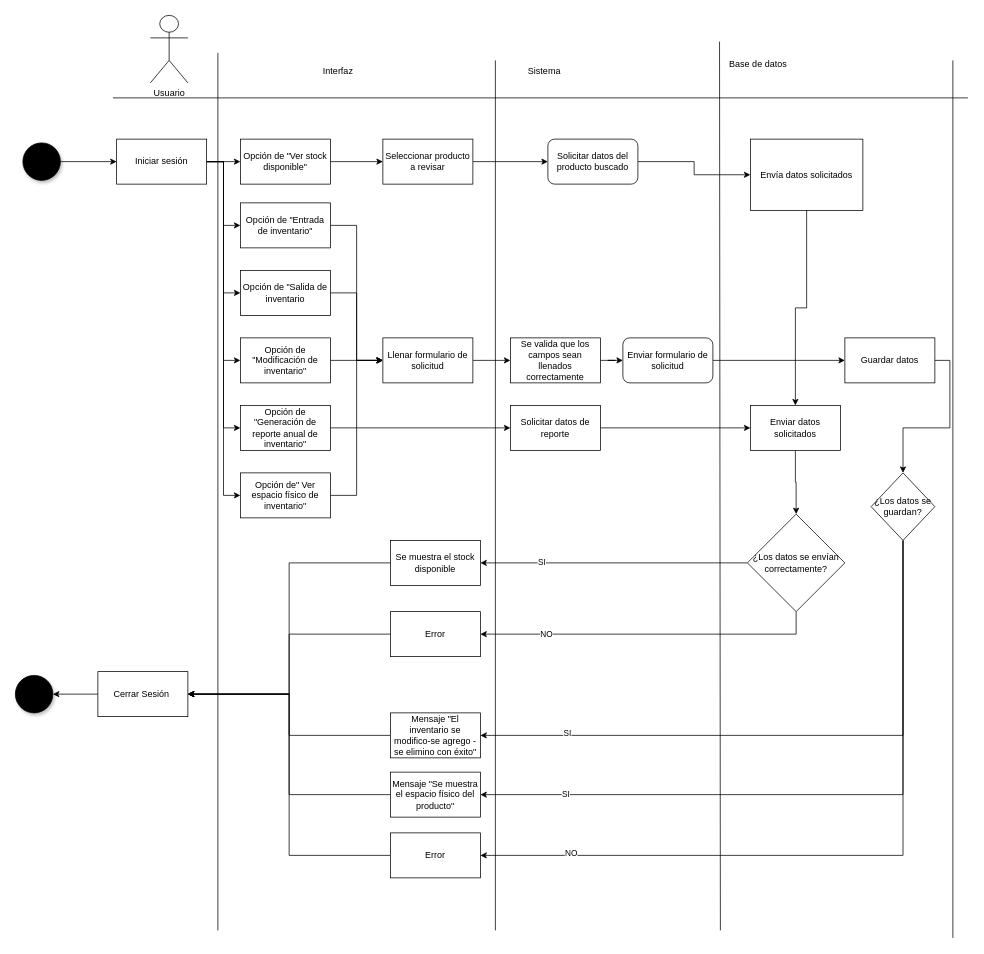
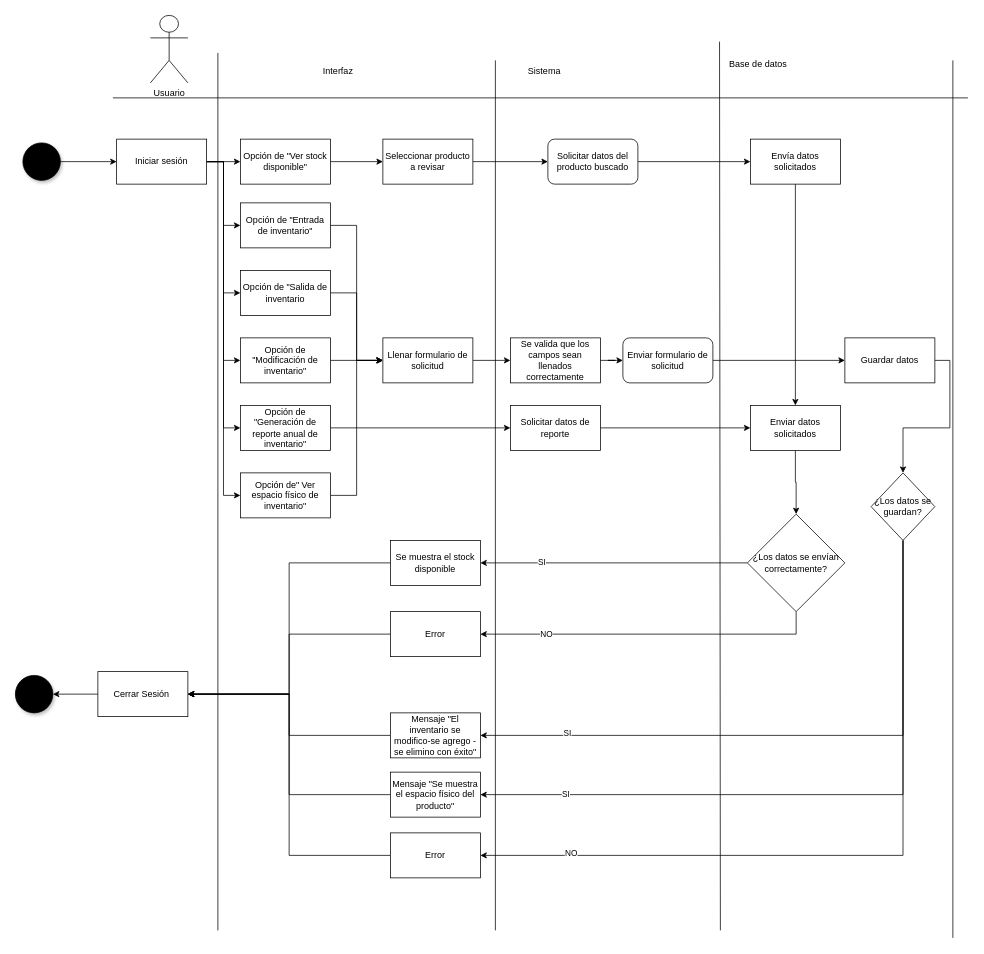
- <mxCell id="28" value="Envía datos solicitados" style="rounded=0;whiteSpace=wrap;html=1;" vertex="1" parent="1"><mxGeometry x="1000" y="185" width="150" height="95" as="geometry" /></mxCell>
+ <mxCell id="28" value="Envía datos solicitados" style="rounded=0;whiteSpace=wrap;html=1;" vertex="1" parent="1"><mxGeometry x="1000" y="185" width="120" height="60" as="geometry" /></mxCell>
